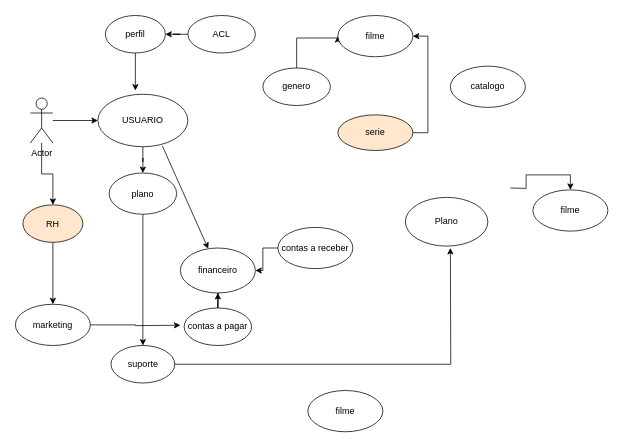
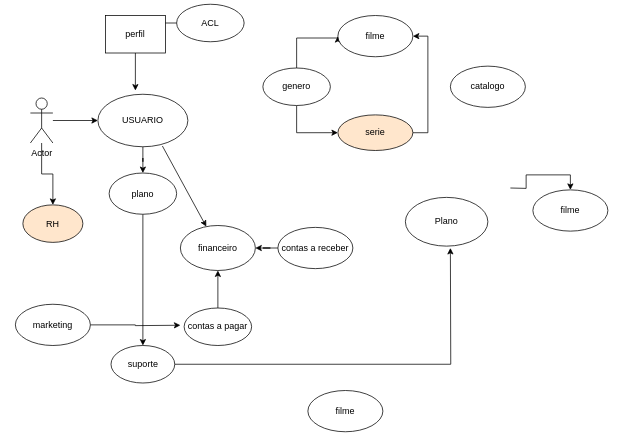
- <mxCell id="20" value="perfil" style="ellipse;whiteSpace=wrap;html=1;" parent="1" vertex="1"><mxGeometry x="140" y="20" width="80" height="50" as="geometry" /></mxCell>
+ <mxCell id="20" value="perfil" style="whiteSpace=wrap;html=1;rounded=0;" parent="1" vertex="1"><mxGeometry x="140" y="20" width="80" height="50" as="geometry" /></mxCell>
- <mxCell id="8" value="ACL" style="ellipse;whiteSpace=wrap;html=1;" parent="1" vertex="1"><mxGeometry x="250" y="20" width="90" height="50" as="geometry" /></mxCell>
+ <mxCell id="8" value="ACL" style="ellipse;whiteSpace=wrap;html=1;" parent="1" vertex="1"><mxGeometry x="235" y="5" width="90" height="50" as="geometry" /></mxCell>
+ <mxCell id="13" value="" style="edgeStyle=orthogonalEdgeStyle;rounded=0;orthogonalLoop=1;jettySize=auto;html=1;entryX=0;entryY=0.5;entryDx=0;entryDy=0;exitX=0.5;exitY=1;exitDx=0;exitDy=0;" edge="1" parent="1" source="14" target="18"><mxGeometry relative="1" as="geometry"><mxPoint x="390" y="176" as="sourcePoint" /><mxPoint x="440" y="200" as="targetPoint" /></mxGeometry></mxCell>
- <mxCell id="21" value="financeiro" style="ellipse;whiteSpace=wrap;html=1;" parent="1" vertex="1"><mxGeometry x="240" y="330" width="100" height="60" as="geometry" /></mxCell>
+ <mxCell id="21" value="financeiro" style="ellipse;whiteSpace=wrap;html=1;" parent="1" vertex="1"><mxGeometry x="240" y="300" width="100" height="60" as="geometry" /></mxCell>
- <mxCell id="35" value="" style="edgeStyle=orthogonalEdgeStyle;rounded=0;orthogonalLoop=1;jettySize=auto;html=1;" edge="1" parent="1" source="36" target="27"><mxGeometry relative="1" as="geometry" /></mxCell>
